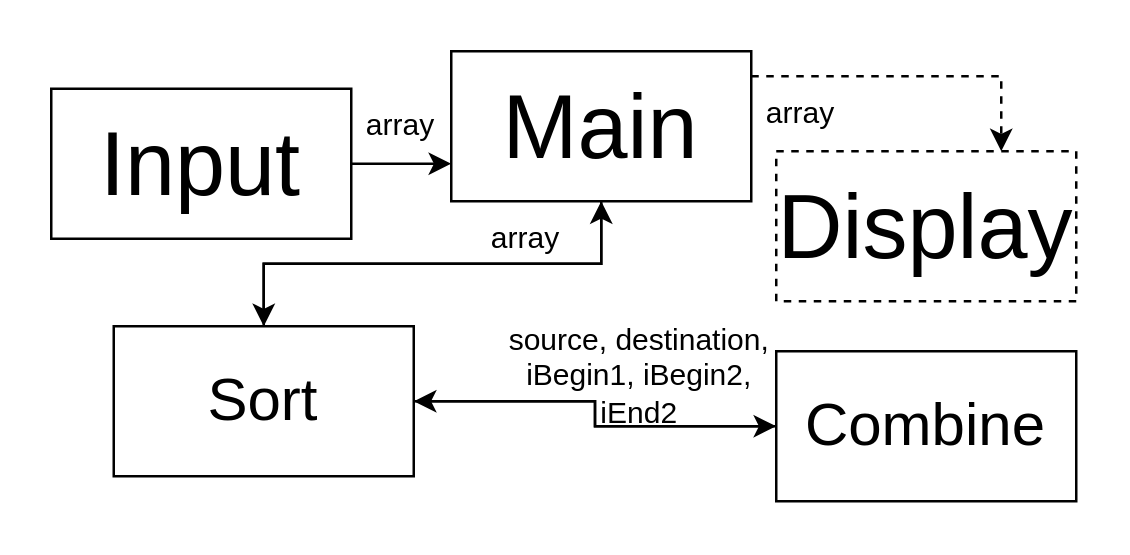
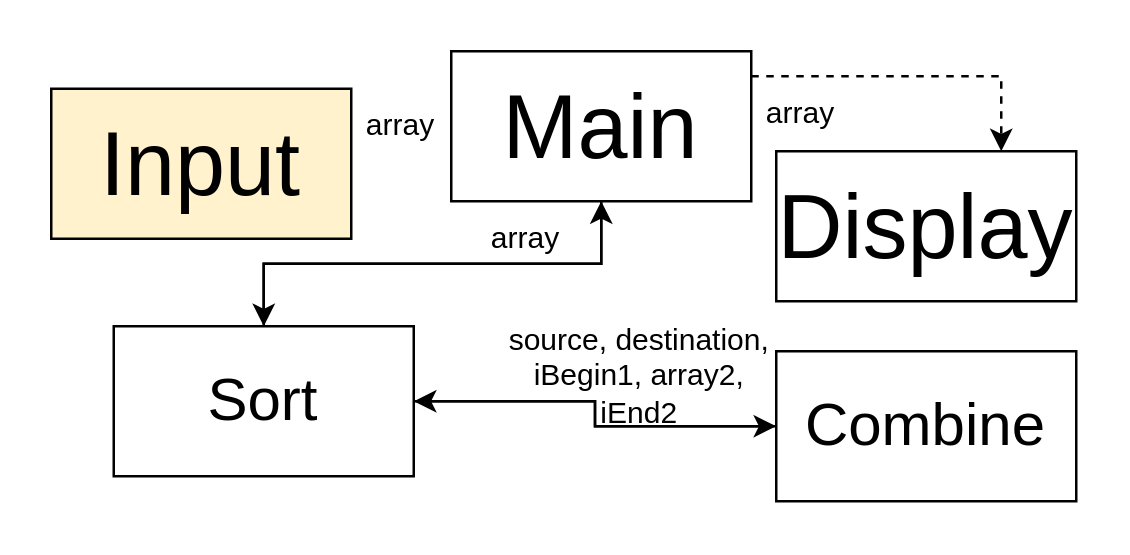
- <mxCell id="6" value="&lt;font style=&quot;font-size: 36px;&quot;&gt;Input&lt;/font&gt;" style="whiteSpace=wrap;html=1;rounded=0;" parent="1" vertex="1"><mxGeometry x="20" y="35" width="120" height="60" as="geometry" /></mxCell>
+ <mxCell id="6" value="&lt;font style=&quot;font-size: 36px;&quot;&gt;Input&lt;/font&gt;" style="whiteSpace=wrap;html=1;rounded=0;fillColor=#fff2cc;" parent="1" vertex="1"><mxGeometry x="20" y="35" width="120" height="60" as="geometry" /></mxCell>
- <mxCell id="5" style="edgeStyle=orthogonalEdgeStyle;rounded=0;orthogonalLoop=1;jettySize=auto;html=1;exitX=1;exitY=0.5;exitDx=0;exitDy=0;entryX=0;entryY=0.75;entryDx=0;entryDy=0;" parent="1" source="6" target="4" edge="1"><mxGeometry relative="1" as="geometry" /></mxCell>
- <mxCell id="10" value="&lt;font style=&quot;font-size: 36px;&quot;&gt;Display&lt;/font&gt;" style="whiteSpace=wrap;html=1;rounded=0;dashed=1;" parent="1" vertex="1"><mxGeometry x="310" y="60" width="120" height="60" as="geometry" /></mxCell>
+ <mxCell id="10" value="&lt;font style=&quot;font-size: 36px;&quot;&gt;Display&lt;/font&gt;" style="whiteSpace=wrap;html=1;rounded=0;" parent="1" vertex="1"><mxGeometry x="310" y="60" width="120" height="60" as="geometry" /></mxCell>
- <mxCell id="16" value="source, destination, &lt;br&gt;iBegin1, iBegin2, &lt;br&gt;iEnd2" style="text;html=1;align=center;verticalAlign=middle;resizable=0;points=[];autosize=1;strokeColor=none;fillColor=none;" vertex="1" parent="1"><mxGeometry x="190" y="120" width="130" height="60" as="geometry" /></mxCell>
+ <mxCell id="16" value="source, destination, &lt;br&gt;iBegin1, array2, &lt;br&gt;iEnd2" style="text;html=1;align=center;verticalAlign=middle;resizable=0;points=[];autosize=1;strokeColor=none;fillColor=none;" vertex="1" parent="1"><mxGeometry x="190" y="120" width="130" height="60" as="geometry" /></mxCell>
